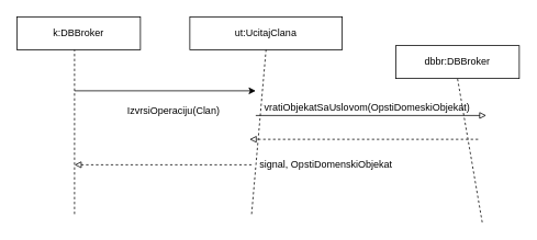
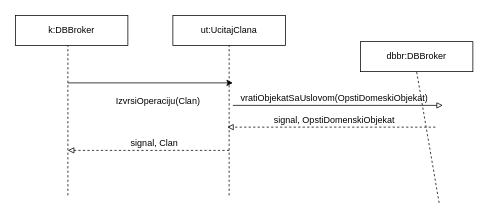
- <mxCell id="4" value="ut:UcitajClana" style="rounded=0;whiteSpace=wrap;html=1;" parent="1" vertex="1"><mxGeometry x="230" y="20" width="185" height="40" as="geometry" /></mxCell>
+ <mxCell id="4" value="ut:UcitajClana" style="rounded=0;whiteSpace=wrap;html=1;" parent="1" vertex="1"><mxGeometry x="230" y="20" width="150" height="40" as="geometry" /></mxCell>
+ <mxCell id="15" value="signal, Clan" style="text;html=1;align=center;verticalAlign=middle;resizable=0;points=[];autosize=1;strokeColor=none;fillColor=none;fontSize=12;" parent="1" vertex="1"><mxGeometry x="165" y="180" width="80" height="20" as="geometry" /></mxCell>
- <mxCell id="13" value="signal, OpstiDomenskiObjekat" style="text;html=1;align=center;verticalAlign=middle;resizable=0;points=[];autosize=1;strokeColor=none;fillColor=none;fontSize=12;" parent="1" vertex="1"><mxGeometry x="305" y="190" width="180" height="20" as="geometry" /></mxCell>
+ <mxCell id="13" value="signal, OpstiDomenskiObjekat" style="text;html=1;align=center;verticalAlign=middle;resizable=0;points=[];autosize=1;strokeColor=none;fillColor=none;fontSize=12;" parent="1" vertex="1"><mxGeometry x="355" y="150" width="180" height="20" as="geometry" /></mxCell>
